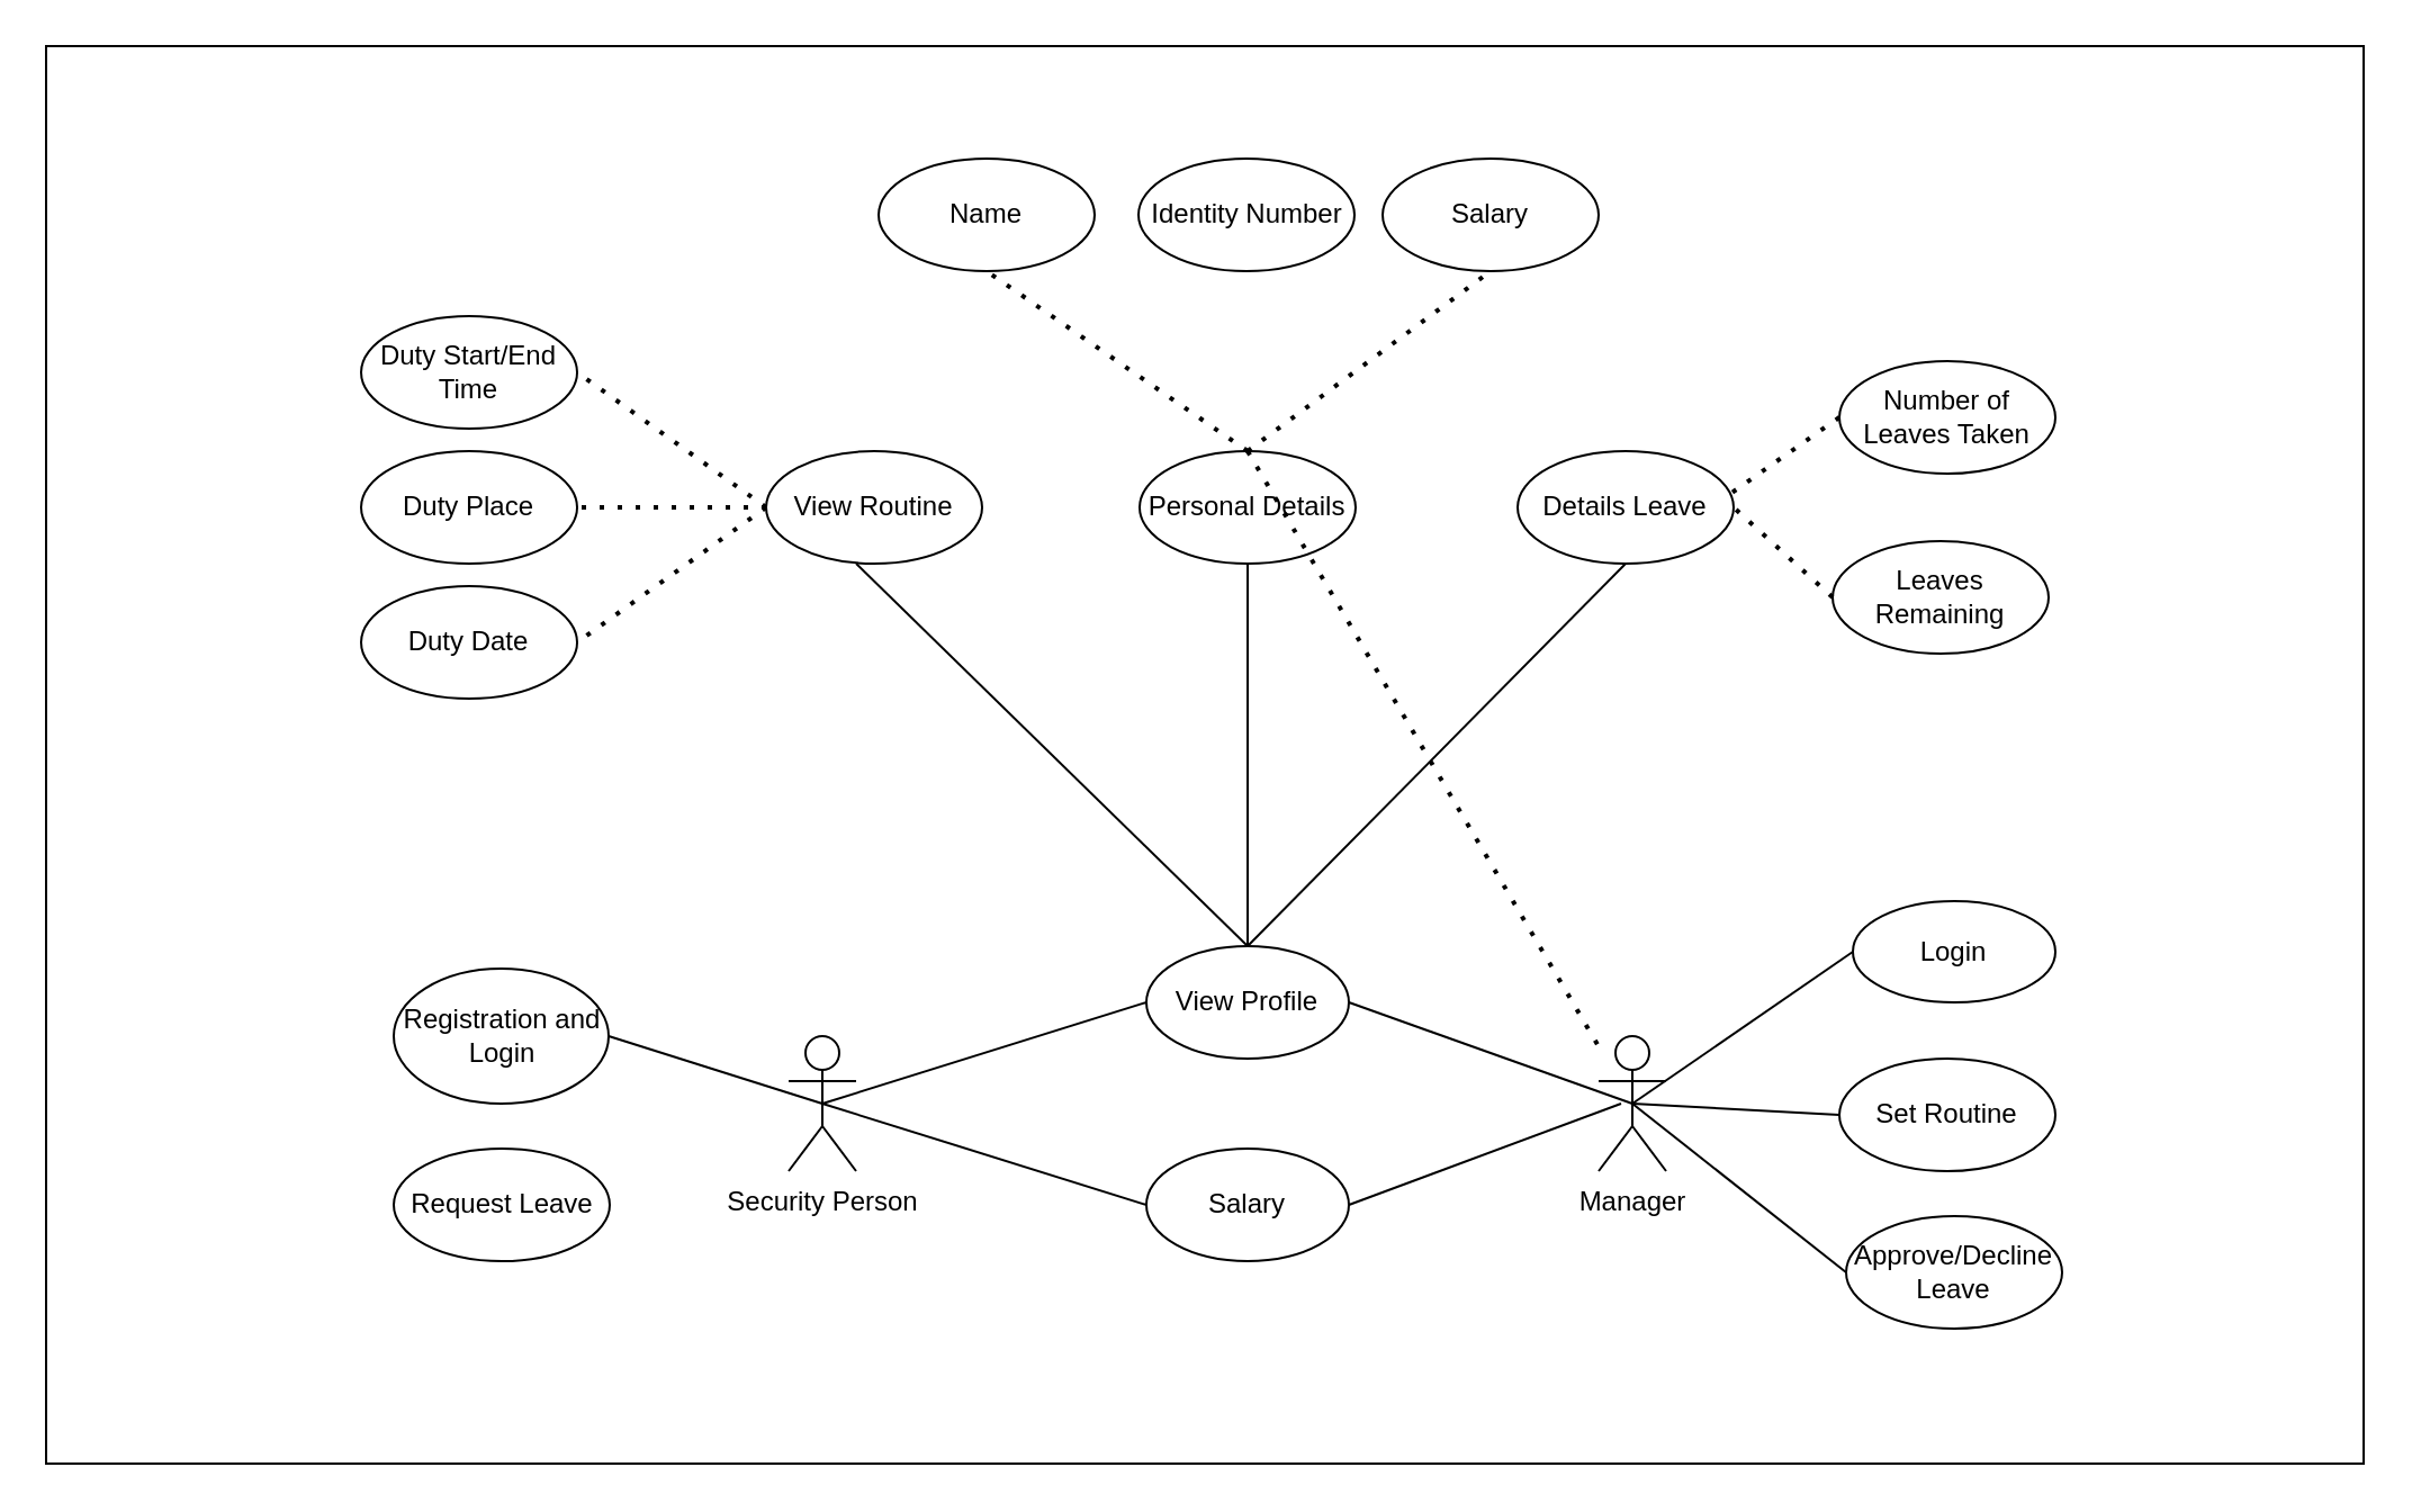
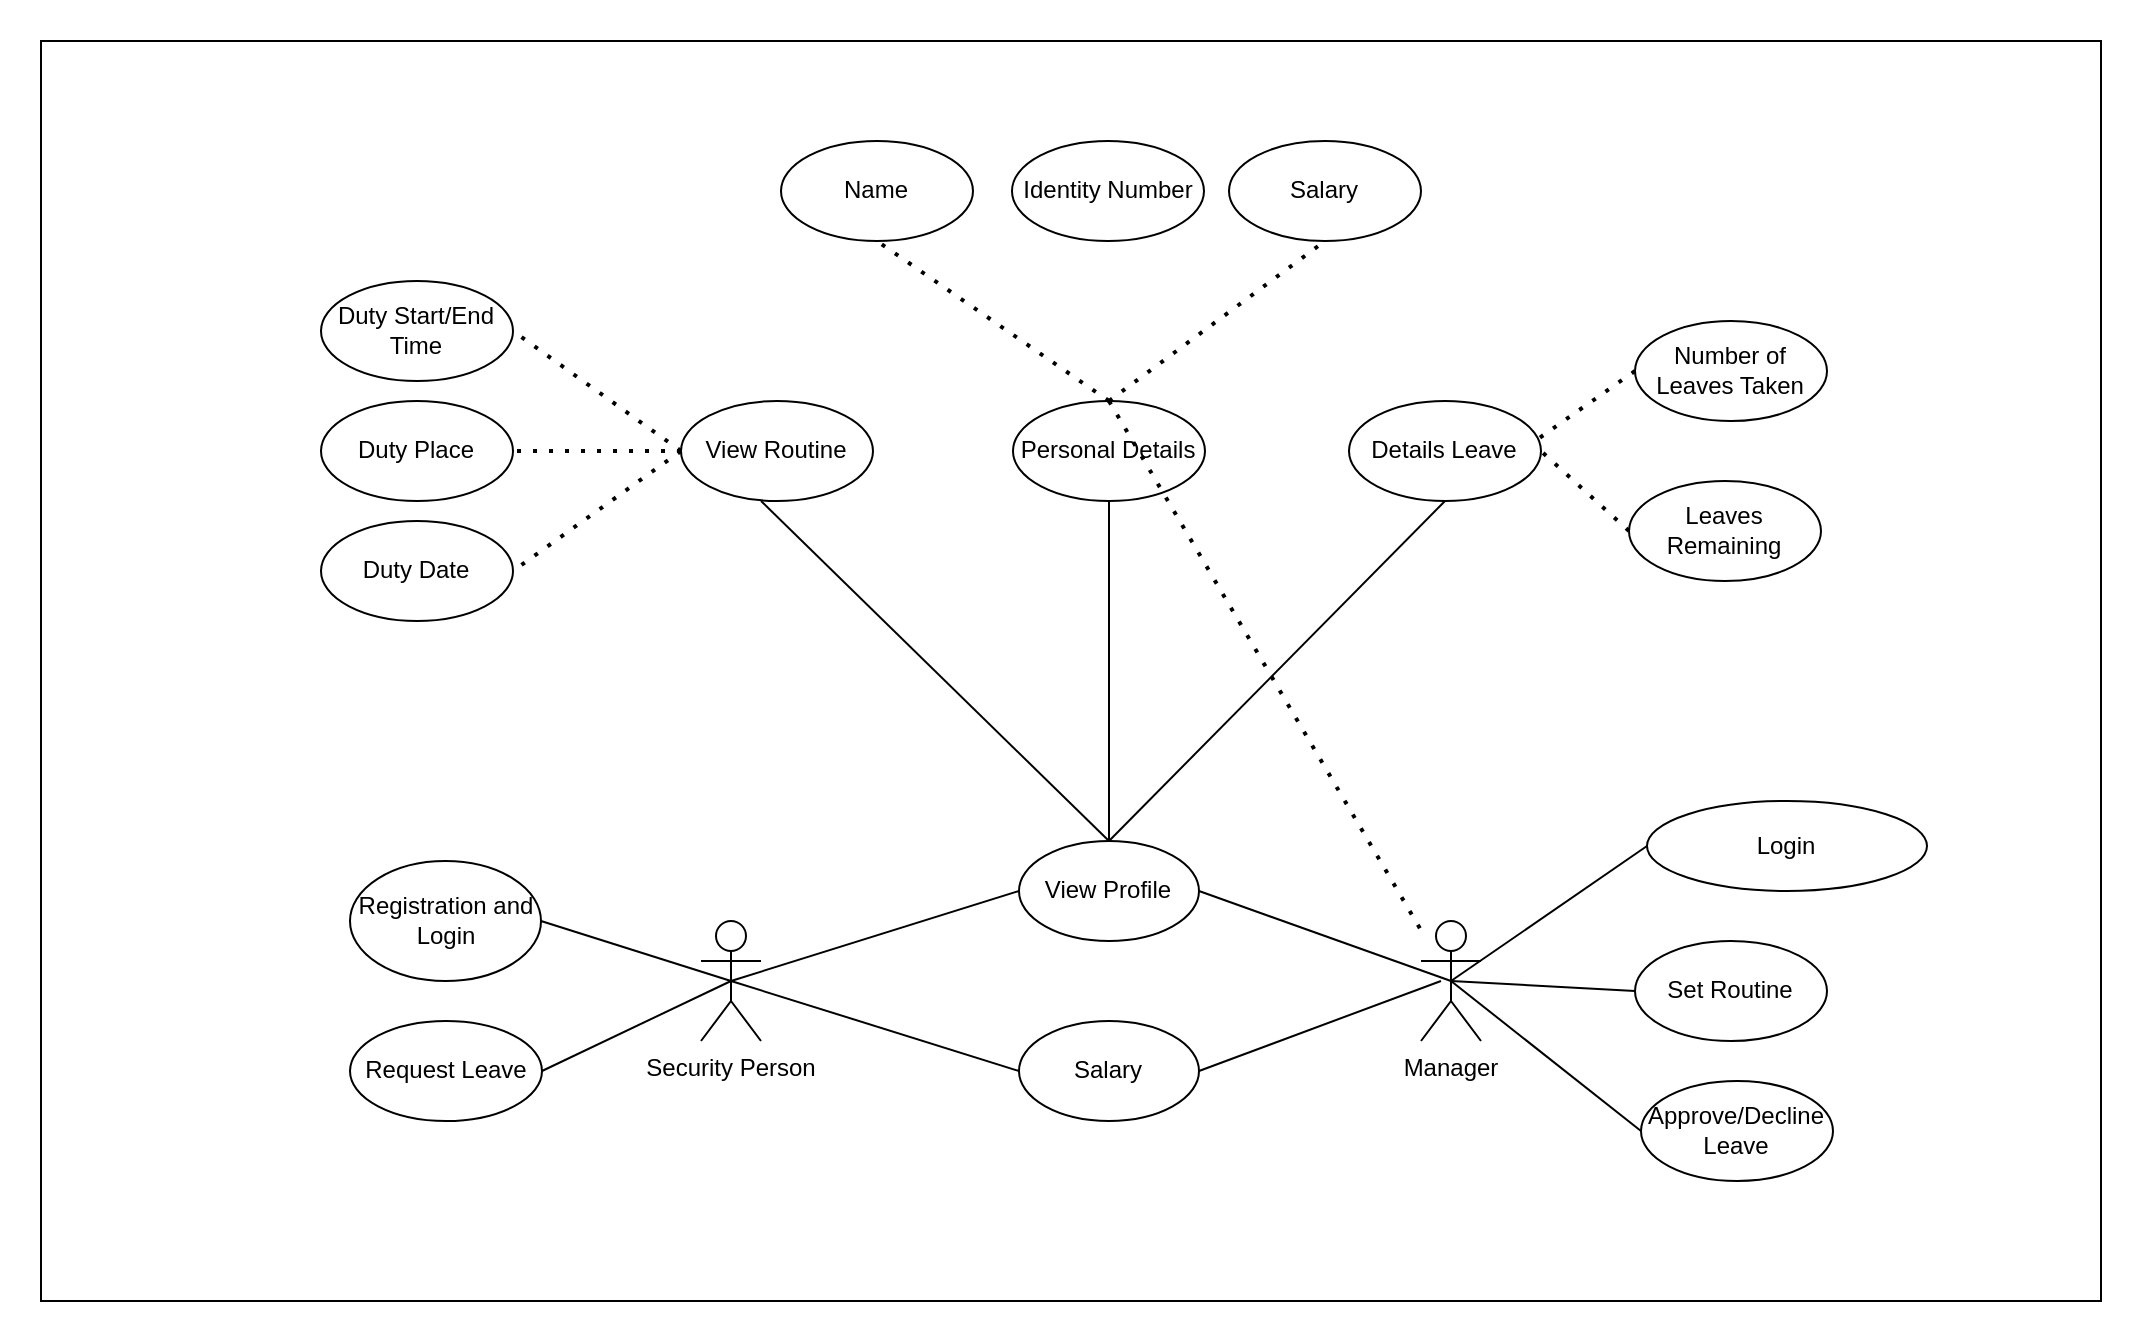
- <mxCell id="6" value="Login" style="ellipse;whiteSpace=wrap;html=1;" vertex="1" parent="1"><mxGeometry x="823" y="400" width="90" height="45" as="geometry" /></mxCell>
+ <mxCell id="6" value="Login" style="ellipse;whiteSpace=wrap;html=1;" vertex="1" parent="1"><mxGeometry x="823" y="400" width="140" height="45" as="geometry" /></mxCell>
+ <mxCell id="21" value="" style="endArrow=none;html=1;rounded=0;entryX=0.5;entryY=0.5;entryDx=0;entryDy=0;entryPerimeter=0;exitX=1;exitY=0.5;exitDx=0;exitDy=0;" edge="1" parent="1" source="7" target="3"><mxGeometry width="50" height="50" relative="1" as="geometry"><mxPoint x="320" y="630" as="sourcePoint" /><mxPoint x="370" y="580" as="targetPoint" /></mxGeometry></mxCell>
